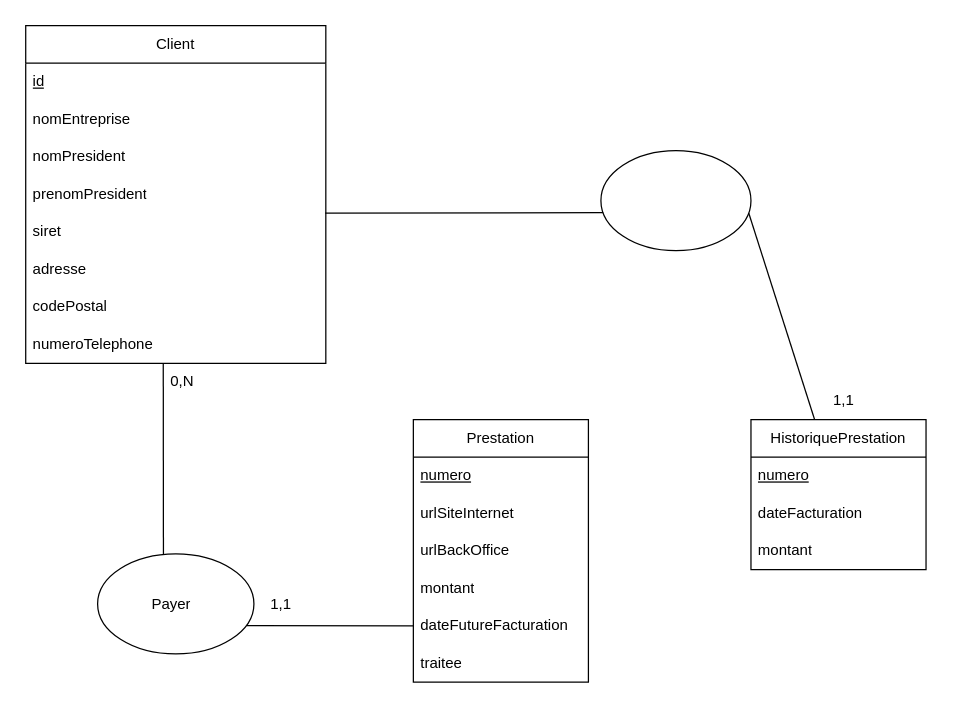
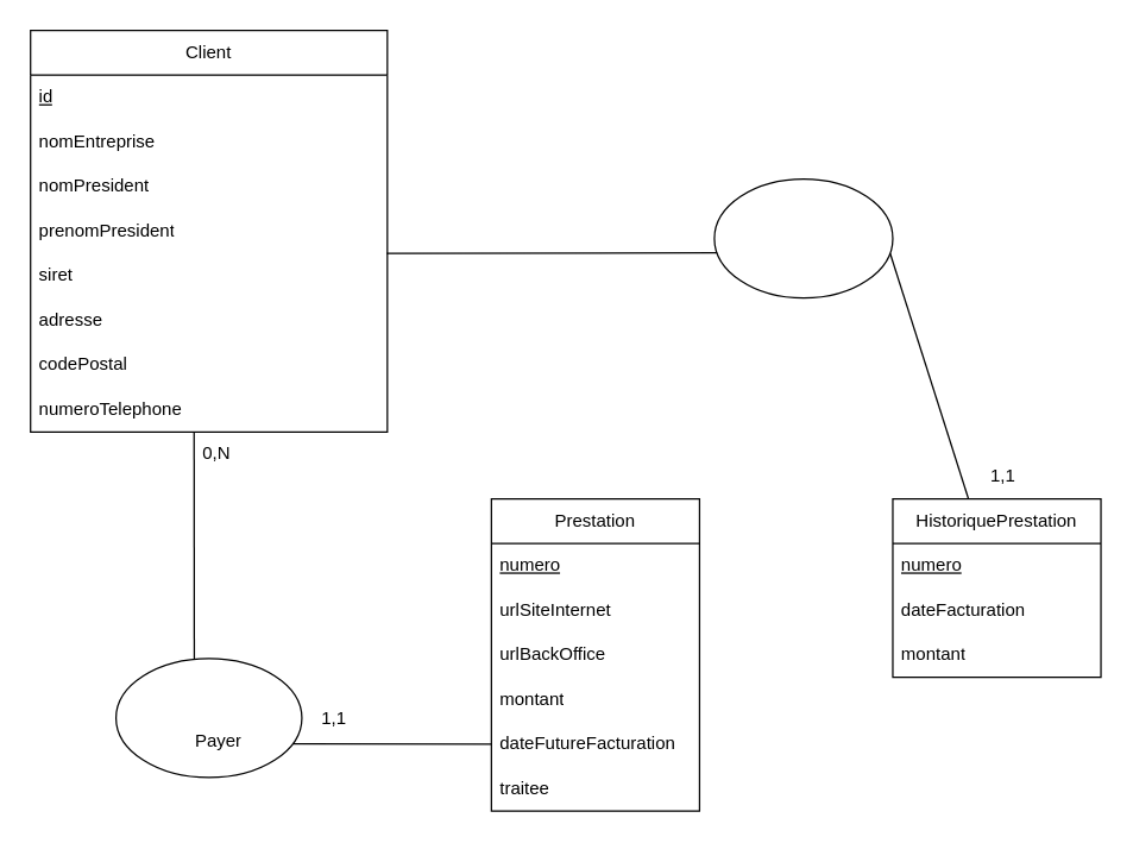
- <mxCell id="21" value="Payer" style="text;strokeColor=none;fillColor=none;align=left;verticalAlign=middle;spacingLeft=4;spacingRight=4;overflow=hidden;points=[[0,0.5],[1,0.5]];portConstraint=eastwest;rotatable=0;whiteSpace=wrap;html=1;" vertex="1" parent="1"><mxGeometry x="115" y="467.5" width="50" height="30" as="geometry" /></mxCell>
+ <mxCell id="21" value="Payer" style="text;strokeColor=none;fillColor=none;align=left;verticalAlign=middle;spacingLeft=4;spacingRight=4;overflow=hidden;points=[[0,0.5],[1,0.5]];portConstraint=eastwest;rotatable=0;whiteSpace=wrap;html=1;" vertex="1" parent="1"><mxGeometry x="125" y="482.5" width="50" height="30" as="geometry" /></mxCell>
